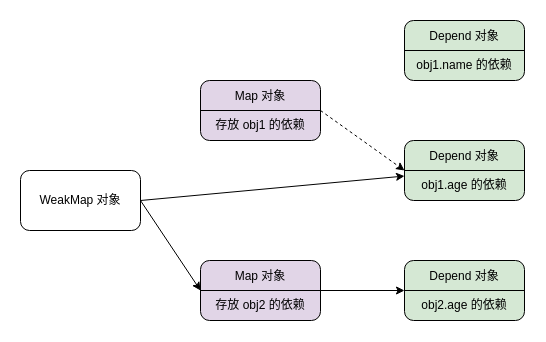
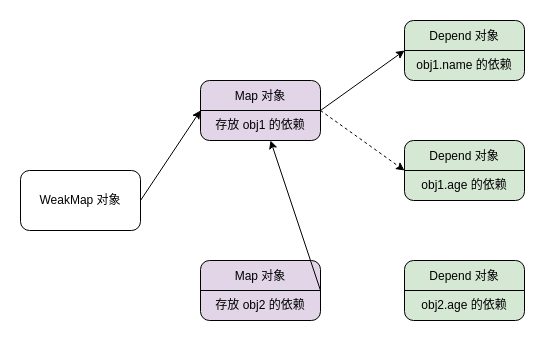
+ <mxCell id="20" style="edgeStyle=none;html=1;exitX=1;exitY=0.5;exitDx=0;exitDy=0;entryX=0;entryY=0.5;entryDx=0;entryDy=0;" edge="1" parent="1" source="3" target="12"><mxGeometry relative="1" as="geometry" /></mxCell>
- <mxCell id="6" style="edgeStyle=none;html=1;exitX=1;exitY=0.5;exitDx=0;exitDy=0;" edge="1" parent="1" source="5" target="15"><mxGeometry relative="1" as="geometry" /></mxCell>
+ <mxCell id="6" style="edgeStyle=none;html=1;exitX=1;exitY=0.5;exitDx=0;exitDy=0;entryX=0;entryY=0.5;entryDx=0;entryDy=0;" edge="1" parent="1" source="5" target="3"><mxGeometry relative="1" as="geometry" /></mxCell>
- <mxCell id="7" style="edgeStyle=none;html=1;exitX=1;exitY=0.5;exitDx=0;exitDy=0;entryX=0;entryY=0.5;entryDx=0;entryDy=0;" edge="1" parent="1" source="5" target="9"><mxGeometry relative="1" as="geometry" /></mxCell>
- <mxCell id="22" style="edgeStyle=none;html=1;exitX=1;exitY=0.5;exitDx=0;exitDy=0;entryX=0;entryY=0.5;entryDx=0;entryDy=0;" edge="1" parent="1" source="9" target="18"><mxGeometry relative="1" as="geometry" /></mxCell>
+ <mxCell id="22" style="edgeStyle=none;html=1;exitX=1;exitY=0.5;exitDx=0;exitDy=0;" edge="1" parent="1" source="9" target="3"><mxGeometry relative="1" as="geometry" /></mxCell>
